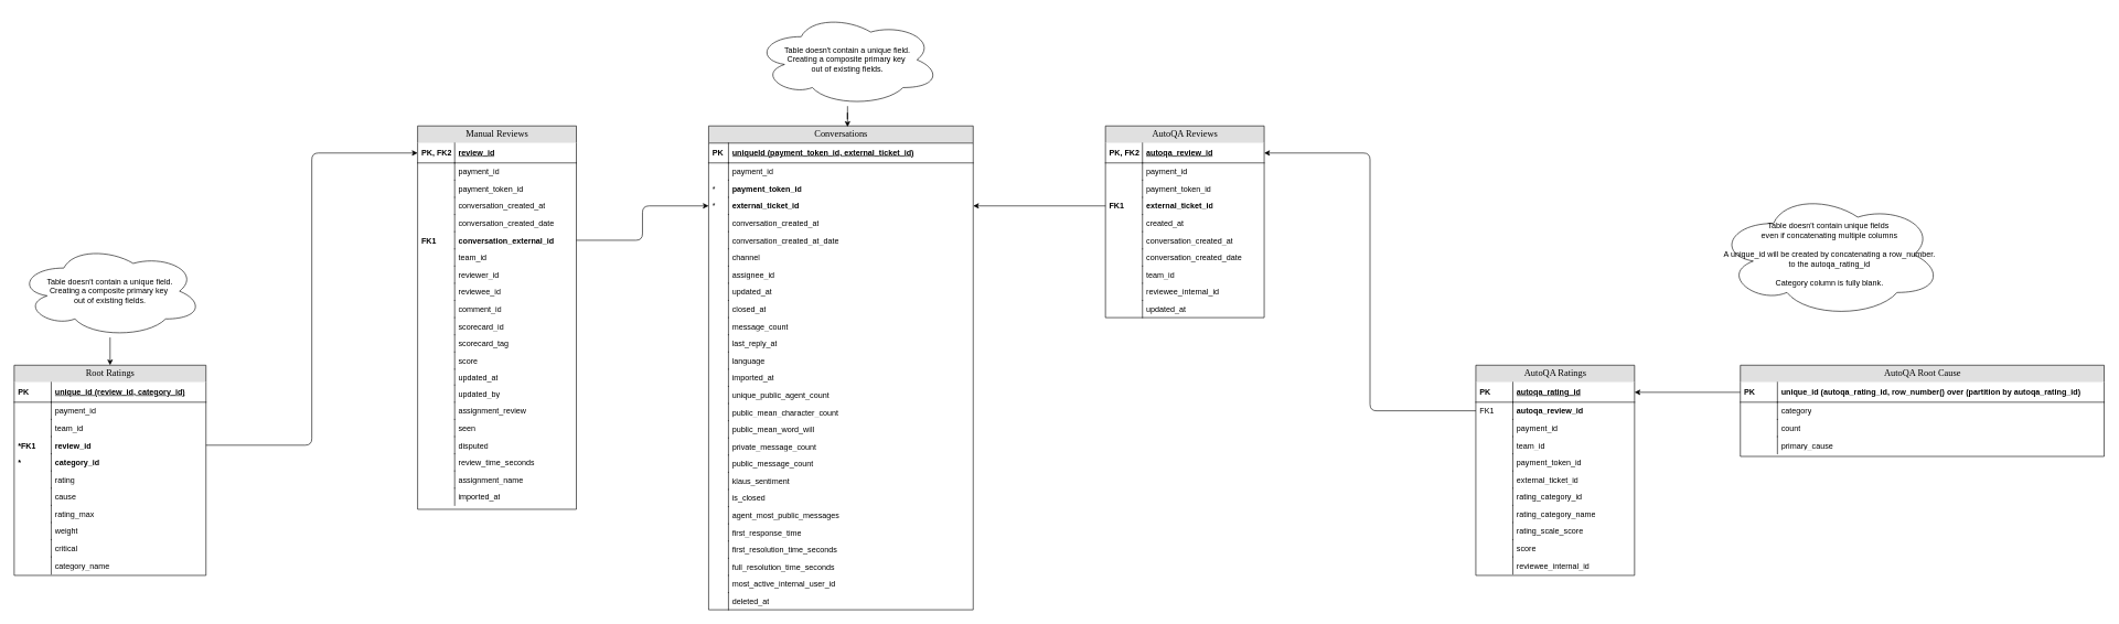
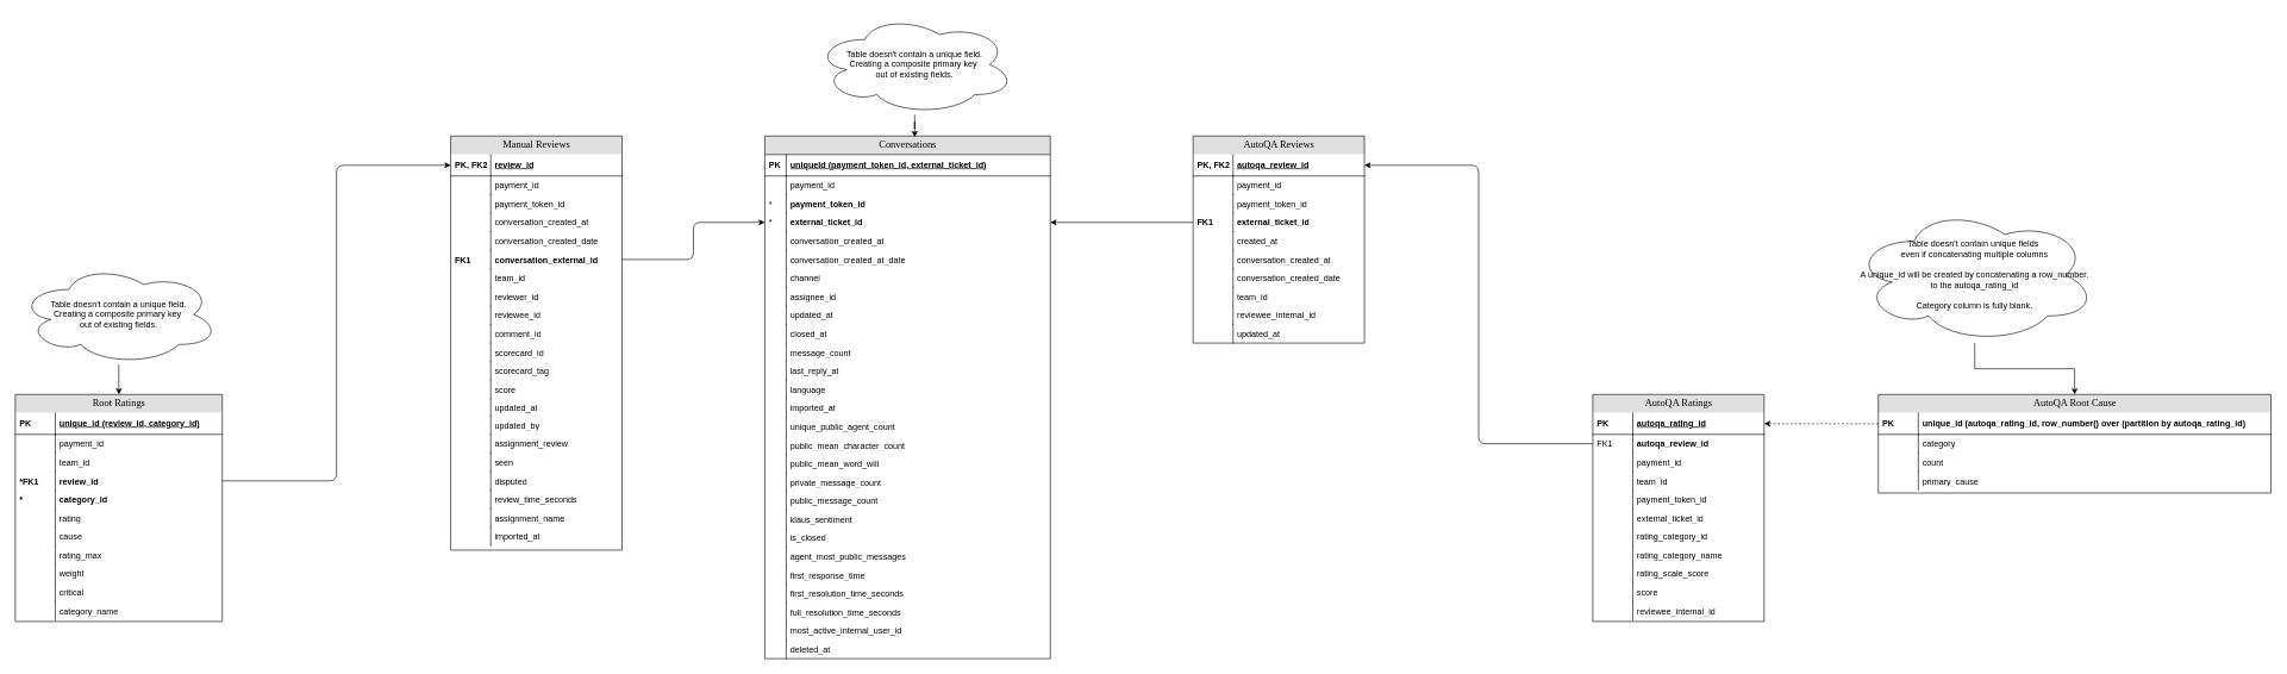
+ <mxCell id="185" style="edgeStyle=orthogonalEdgeStyle;rounded=0;orthogonalLoop=1;jettySize=auto;html=1;entryX=0.5;entryY=0;entryDx=0;entryDy=0;" edge="1" parent="1" source="186" target="175"><mxGeometry relative="1" as="geometry" /></mxCell>
- <mxCell id="184" style="edgeStyle=orthogonalEdgeStyle;rounded=0;orthogonalLoop=1;jettySize=auto;html=1;entryX=1;entryY=0.5;entryDx=0;entryDy=0;" edge="1" parent="1" source="176" target="152"><mxGeometry relative="1" as="geometry" /></mxCell>
+ <mxCell id="184" style="edgeStyle=orthogonalEdgeStyle;rounded=0;orthogonalLoop=1;jettySize=auto;html=1;entryX=1;entryY=0.5;entryDx=0;entryDy=0;dashed=1;" edge="1" parent="1" source="176" target="152"><mxGeometry relative="1" as="geometry" /></mxCell>
